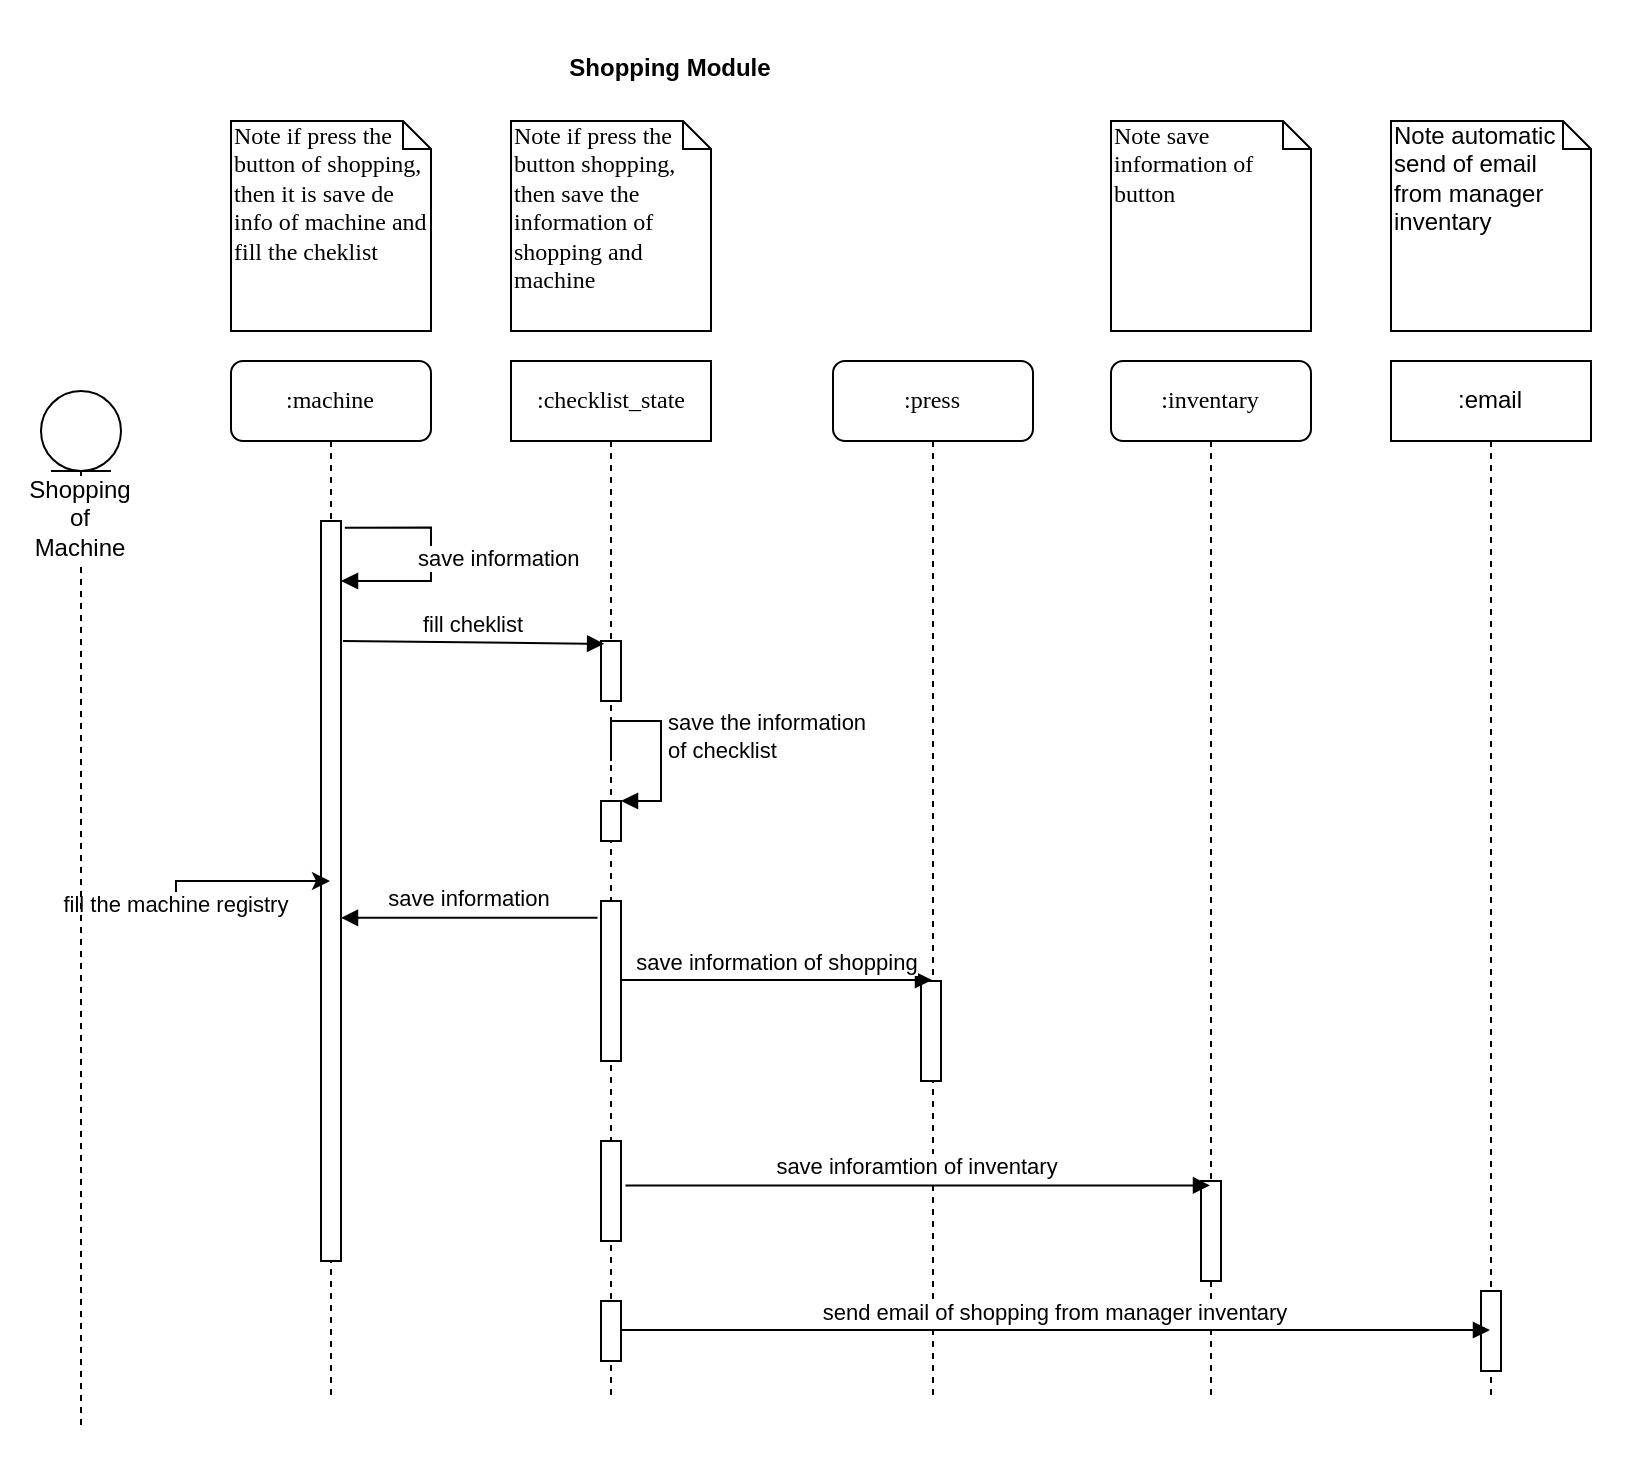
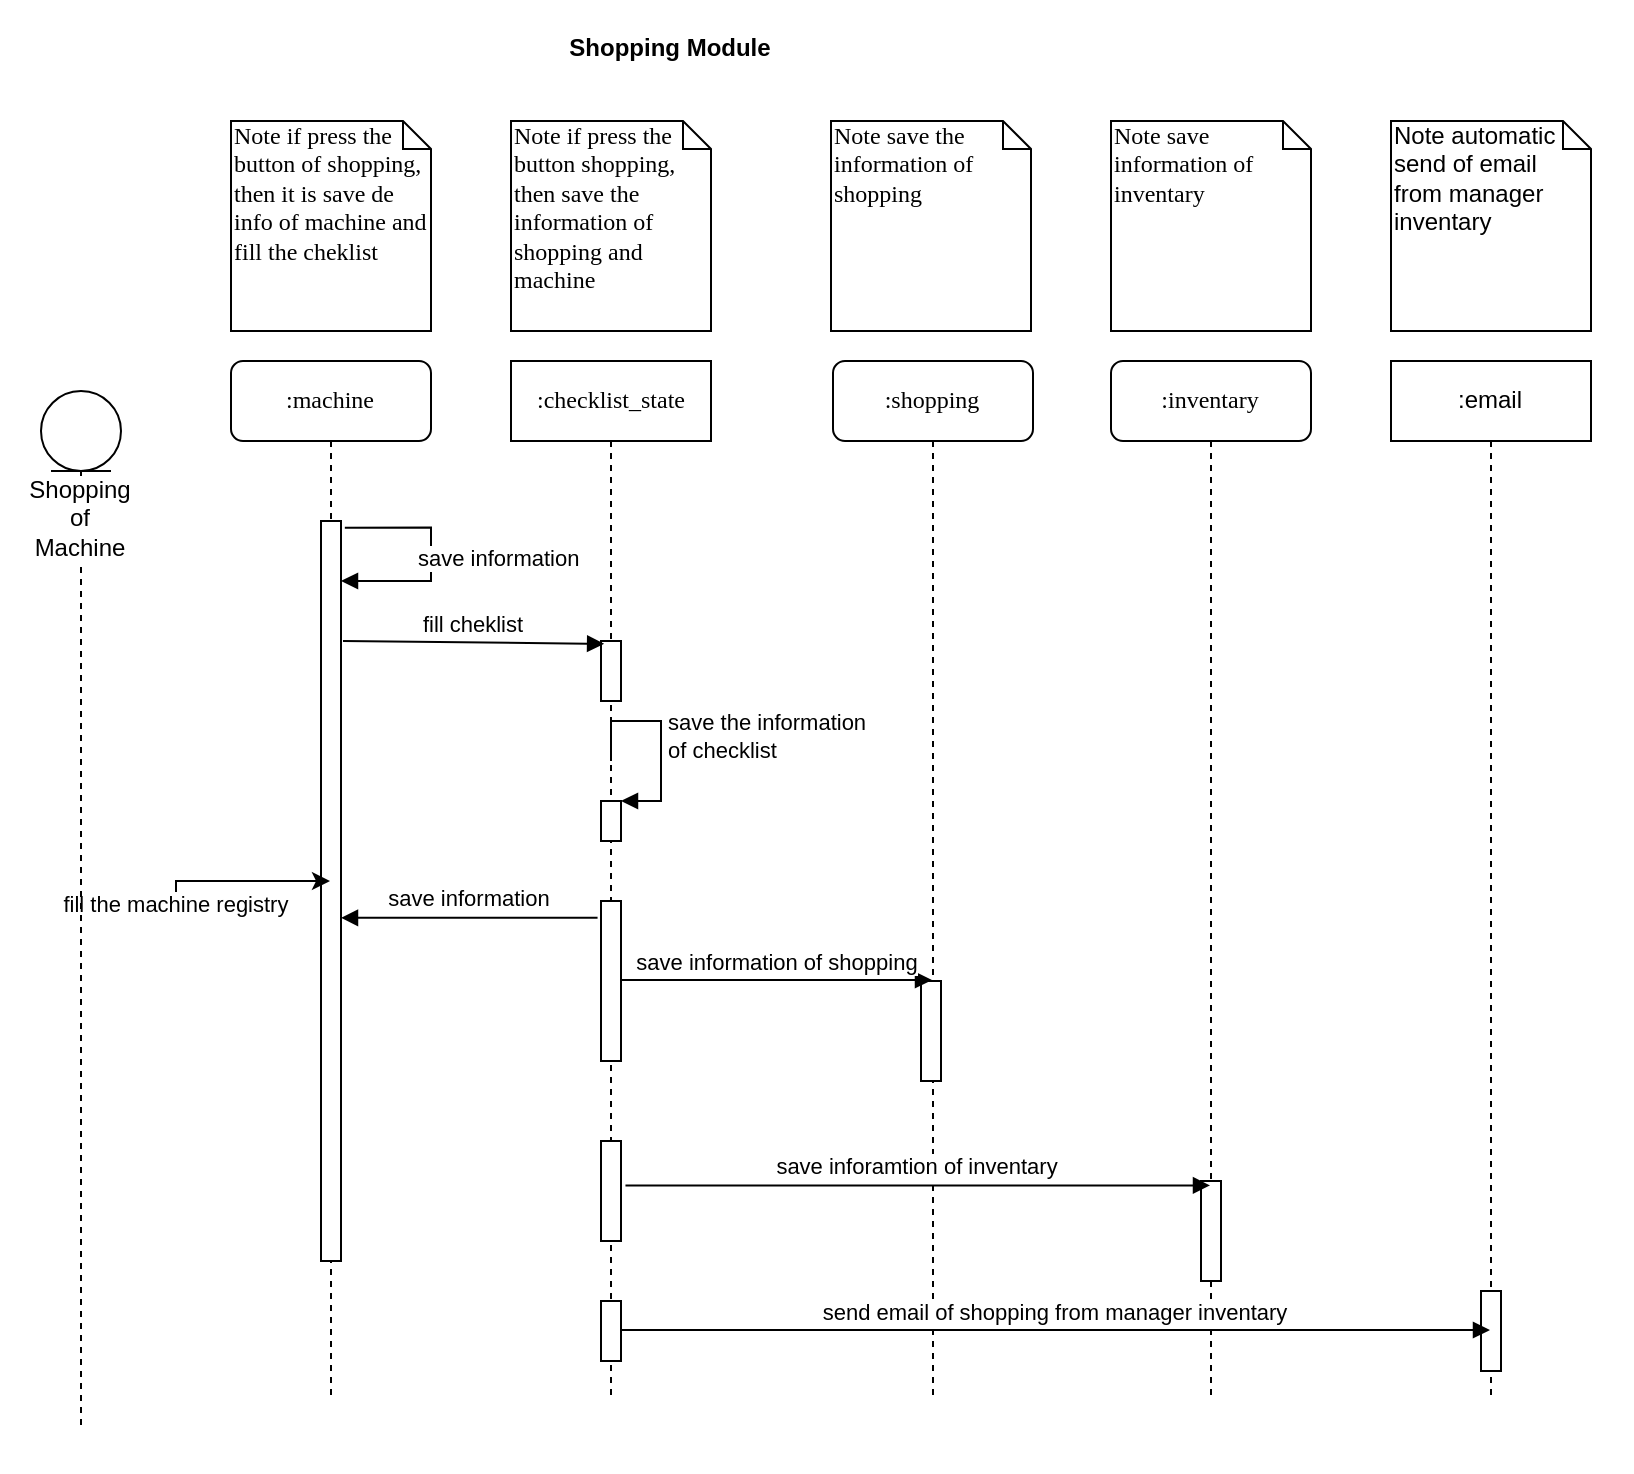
- <mxCell id="27" value="Shopping Module" style="text;align=center;fontStyle=1;verticalAlign=middle;spacingLeft=3;spacingRight=3;strokeColor=none;rotatable=0;points=[[0,0.5],[1,0.5]];portConstraint=eastwest;" vertex="1" parent="1"><mxGeometry x="55" y="20" width="560" height="26" as="geometry" /></mxCell>
+ <mxCell id="27" value="Shopping Module" style="text;align=center;fontStyle=1;verticalAlign=middle;spacingLeft=3;spacingRight=3;strokeColor=none;rotatable=0;points=[[0,0.5],[1,0.5]];portConstraint=eastwest;" vertex="1" parent="1"><mxGeometry x="55" y="10" width="560" height="26" as="geometry" /></mxCell>
- <mxCell id="19" value="Note save information of button" style="shape=note;whiteSpace=wrap;html=1;size=14;verticalAlign=top;align=left;spacingTop=-6;rounded=0;shadow=0;comic=0;labelBackgroundColor=none;strokeWidth=1;fontFamily=Verdana;fontSize=12" parent="1" vertex="1"><mxGeometry x="555" y="60" width="100" height="105" as="geometry" /></mxCell>
+ <mxCell id="19" value="Note save information of inventary" style="shape=note;whiteSpace=wrap;html=1;size=14;verticalAlign=top;align=left;spacingTop=-6;rounded=0;shadow=0;comic=0;labelBackgroundColor=none;strokeWidth=1;fontFamily=Verdana;fontSize=12" parent="1" vertex="1"><mxGeometry x="555" y="60" width="100" height="105" as="geometry" /></mxCell>
+ <mxCell id="18" value="Note save the information of shopping" style="shape=note;whiteSpace=wrap;html=1;size=14;verticalAlign=top;align=left;spacingTop=-6;rounded=0;shadow=0;comic=0;labelBackgroundColor=none;strokeWidth=1;fontFamily=Verdana;fontSize=12" parent="1" vertex="1"><mxGeometry x="415" y="60" width="100" height="105" as="geometry" /></mxCell>
- <mxCell id="9" value=":press" style="shape=umlLifeline;perimeter=lifelinePerimeter;whiteSpace=wrap;html=1;container=1;collapsible=0;recursiveResize=0;outlineConnect=0;rounded=1;shadow=0;comic=0;labelBackgroundColor=none;strokeWidth=1;fontFamily=Verdana;fontSize=12;align=center;" parent="1" vertex="1"><mxGeometry x="416" y="180" width="100" height="520" as="geometry" /></mxCell>
+ <mxCell id="9" value=":shopping" style="shape=umlLifeline;perimeter=lifelinePerimeter;whiteSpace=wrap;html=1;container=1;collapsible=0;recursiveResize=0;outlineConnect=0;rounded=1;shadow=0;comic=0;labelBackgroundColor=none;strokeWidth=1;fontFamily=Verdana;fontSize=12;align=center;" parent="1" vertex="1"><mxGeometry x="416" y="180" width="100" height="520" as="geometry" /></mxCell>
